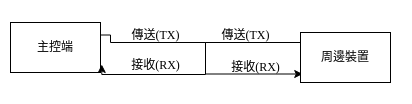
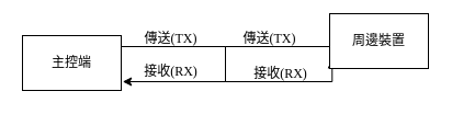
- <mxCell id="3" value="主控端" style="rounded=0;whiteSpace=wrap;html=1;fontFamily=Times New Roman;" vertex="1" parent="1"><mxGeometry x="10" y="22" width="90" height="50" as="geometry" /></mxCell>
+ <mxCell id="3" value="主控端" style="rounded=0;whiteSpace=wrap;html=1;fontFamily=Times New Roman;" vertex="1" parent="1"><mxGeometry x="20" y="32" width="90" height="50" as="geometry" /></mxCell>
- <mxCell id="4" value="周邊裝置" style="rounded=0;whiteSpace=wrap;html=1;fontFamily=Times New Roman;" vertex="1" parent="1"><mxGeometry x="300" y="32" width="90" height="50" as="geometry" /></mxCell>
+ <mxCell id="4" value="周邊裝置" style="rounded=0;whiteSpace=wrap;html=1;fontFamily=Times New Roman;" vertex="1" parent="1"><mxGeometry x="300" y="12" width="90" height="50" as="geometry" /></mxCell>
